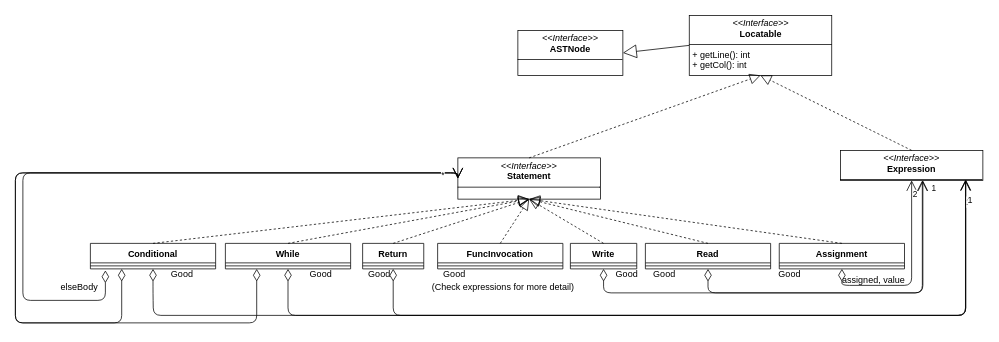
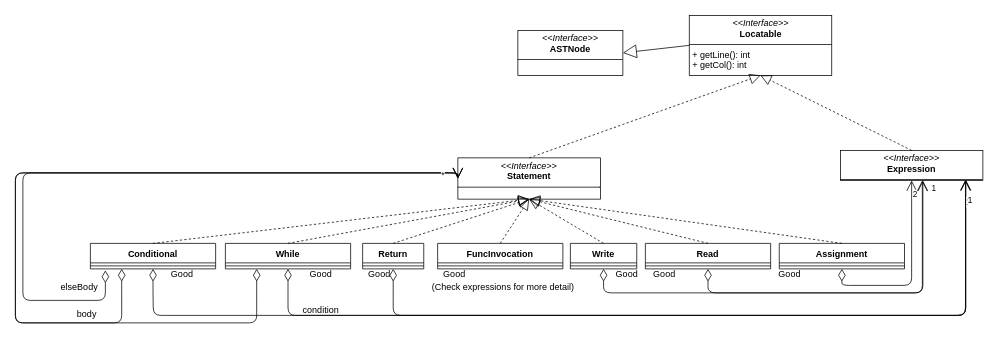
- <mxCell id="36" value="assigned, value" style="text;html=1;align=center;verticalAlign=middle;resizable=0;points=[];autosize=1;strokeColor=none;fillColor=none;" parent="1" vertex="1"><mxGeometry x="1108.5" y="358" width="110" height="30" as="geometry" /></mxCell>
+ <mxCell id="44" value="condition" style="text;html=1;align=center;verticalAlign=middle;resizable=0;points=[];autosize=1;strokeColor=none;fillColor=none;" parent="1" vertex="1"><mxGeometry x="392" y="398" width="70" height="30" as="geometry" /></mxCell>
+ <mxCell id="48" value="body" style="text;html=1;align=center;verticalAlign=middle;resizable=0;points=[];autosize=1;strokeColor=none;fillColor=none;" parent="1" vertex="1"><mxGeometry x="90" y="404" width="50" height="30" as="geometry" /></mxCell>
